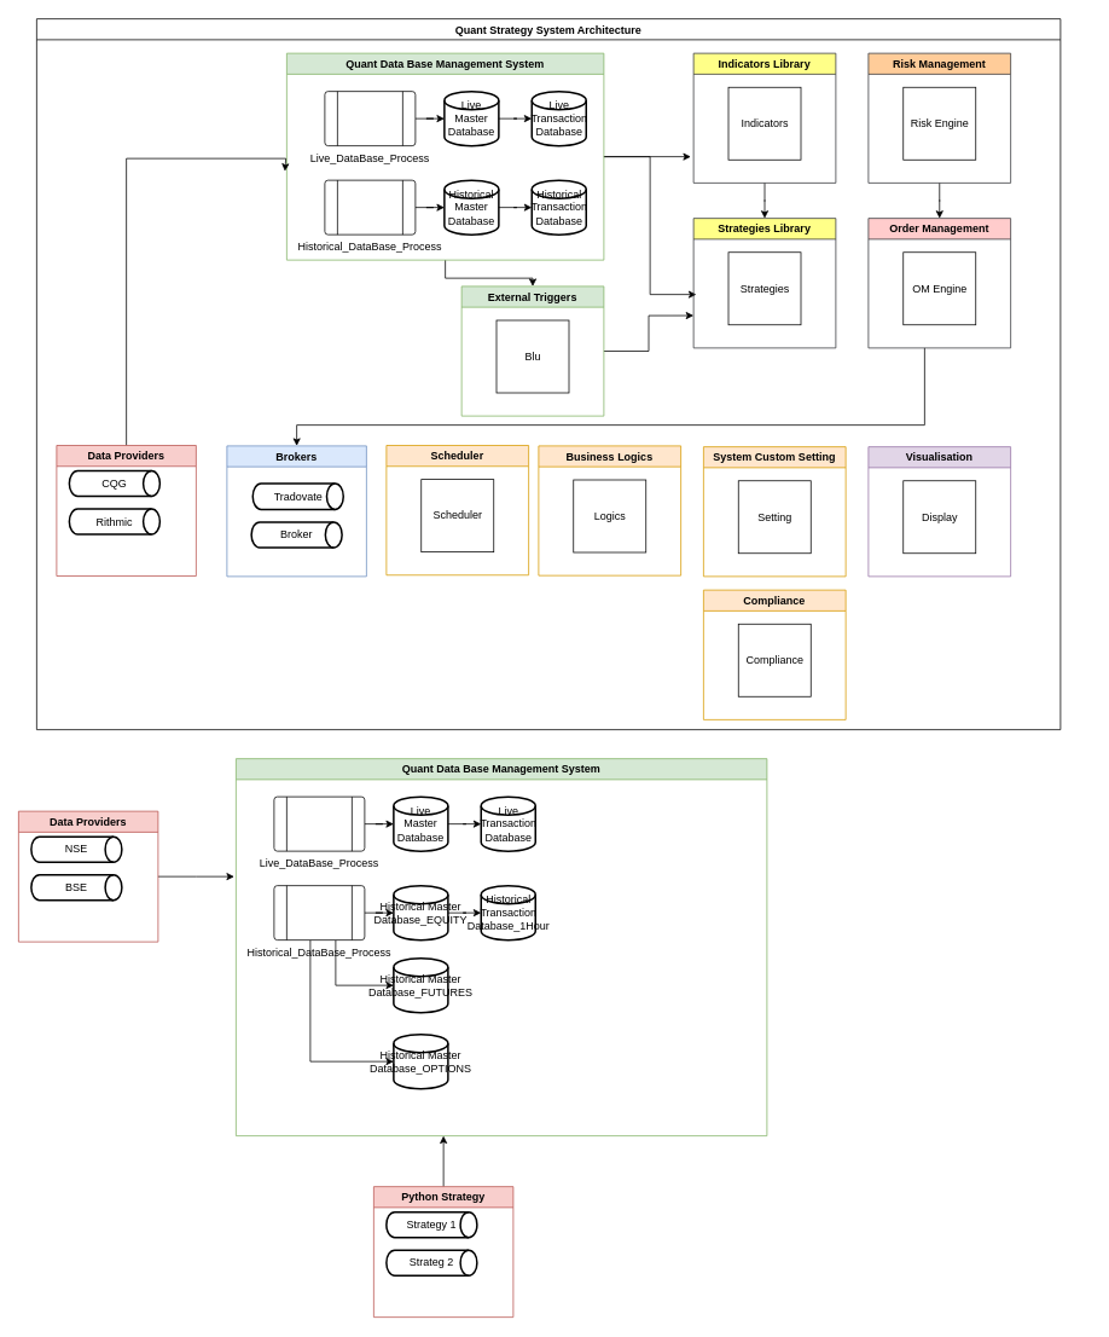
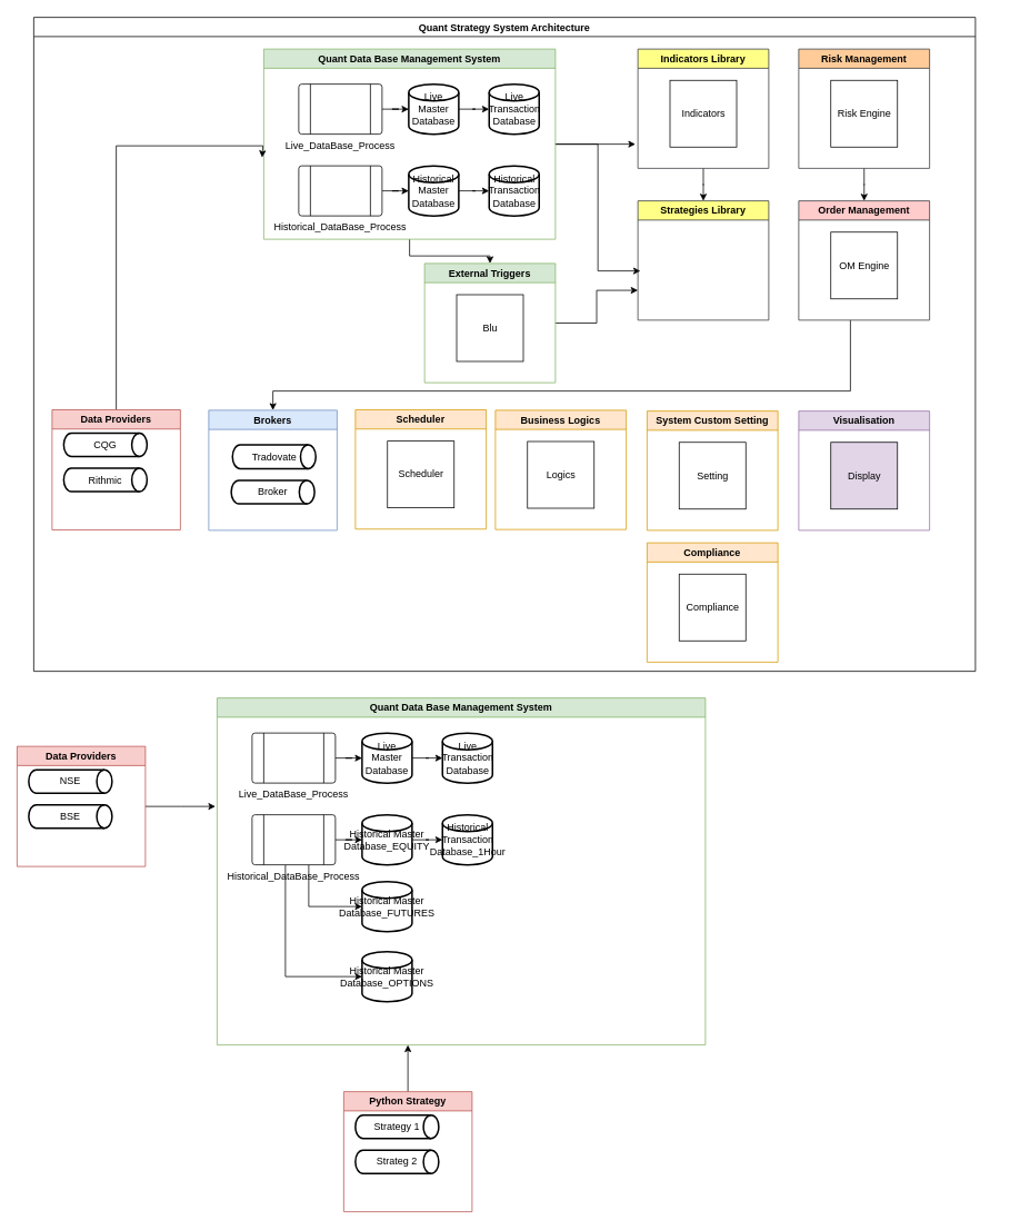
- <mxCell id="8" value="Strategies" style="whiteSpace=wrap;html=1;aspect=fixed;" parent="7" vertex="1"><mxGeometry x="38.5" y="37.5" width="80" height="80" as="geometry" /></mxCell>
- <mxCell id="30" value="Display" style="whiteSpace=wrap;html=1;aspect=fixed;" parent="29" vertex="1"><mxGeometry x="38.5" y="37.5" width="80" height="80" as="geometry" /></mxCell>
+ <mxCell id="30" value="Display" style="whiteSpace=wrap;html=1;aspect=fixed;fillColor=#e1d5e7;" parent="29" vertex="1"><mxGeometry x="38.5" y="37.5" width="80" height="80" as="geometry" /></mxCell>
